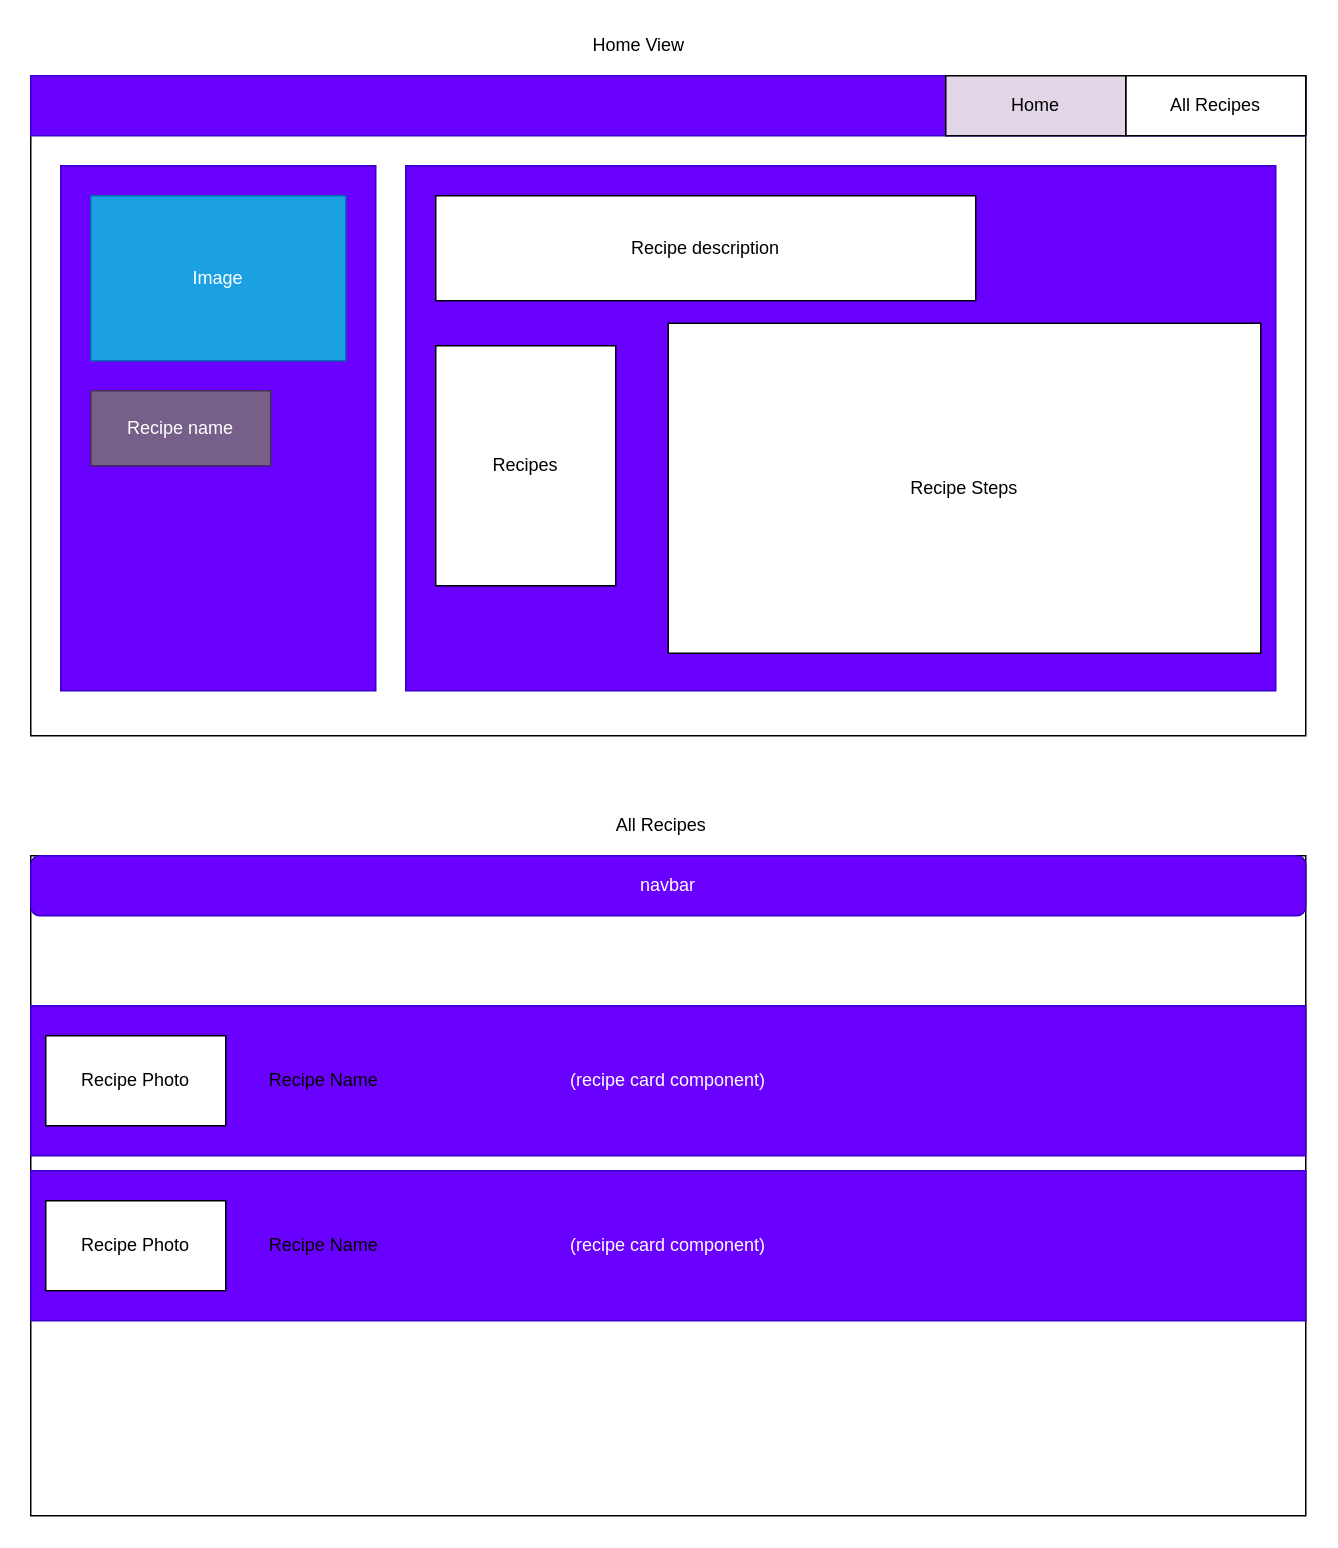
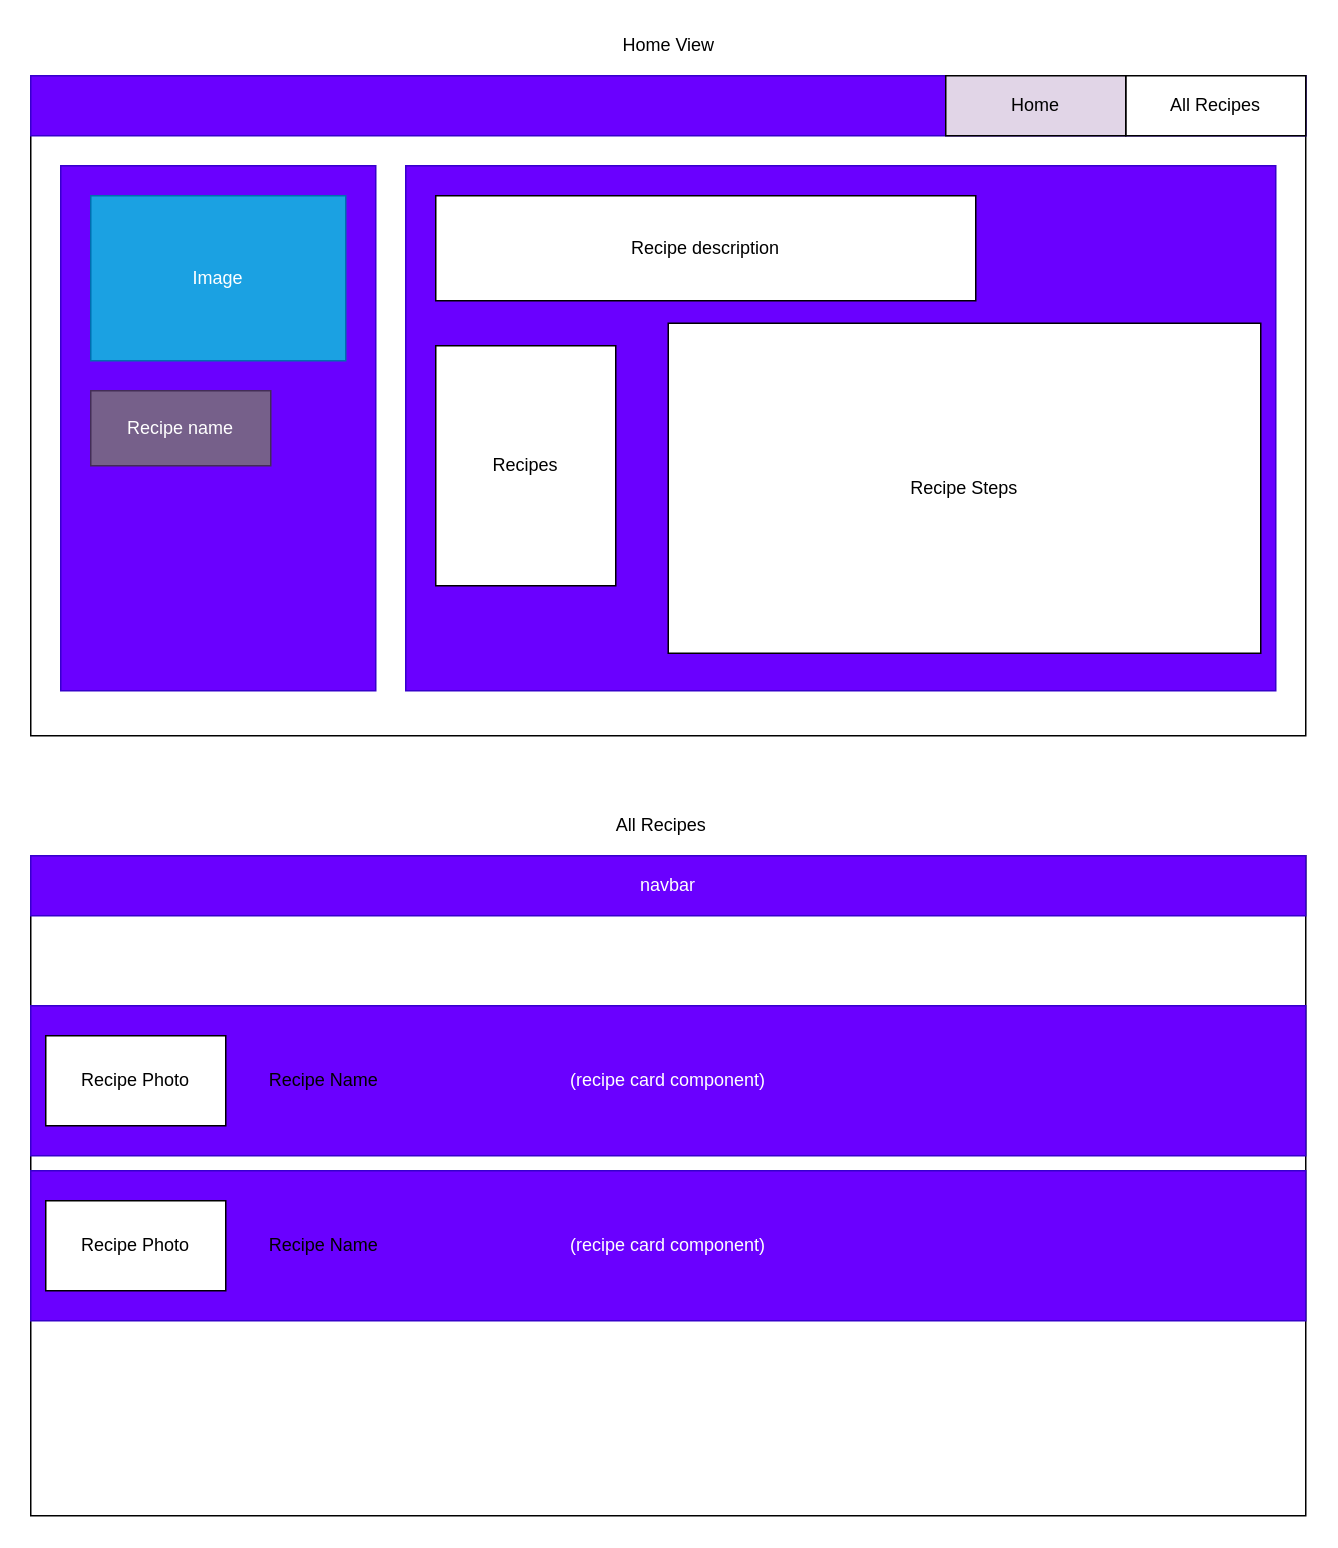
- <mxCell id="13" value="Home View" style="text;html=1;resizable=0;autosize=1;align=center;verticalAlign=middle;points=[];fillColor=none;strokeColor=none;rounded=0;" vertex="1" parent="1"><mxGeometry x="385" y="20" width="80" height="20" as="geometry" /></mxCell>
+ <mxCell id="13" value="Home View" style="text;html=1;resizable=0;autosize=1;align=center;verticalAlign=middle;points=[];fillColor=none;strokeColor=none;rounded=0;" vertex="1" parent="1"><mxGeometry x="405" y="20" width="80" height="20" as="geometry" /></mxCell>
- <mxCell id="16" value="navbar" style="whiteSpace=wrap;html=1;fillColor=#6a00ff;strokeColor=#3700CC;fontColor=#ffffff;rounded=1;" vertex="1" parent="1"><mxGeometry y="570" width="850" height="40" as="geometry" x="20" /></mxCell>
+ <mxCell id="16" value="navbar" style="whiteSpace=wrap;html=1;fillColor=#6a00ff;strokeColor=#3700CC;fontColor=#ffffff;" vertex="1" parent="1"><mxGeometry y="570" width="850" height="40" as="geometry" x="20" /></mxCell>
